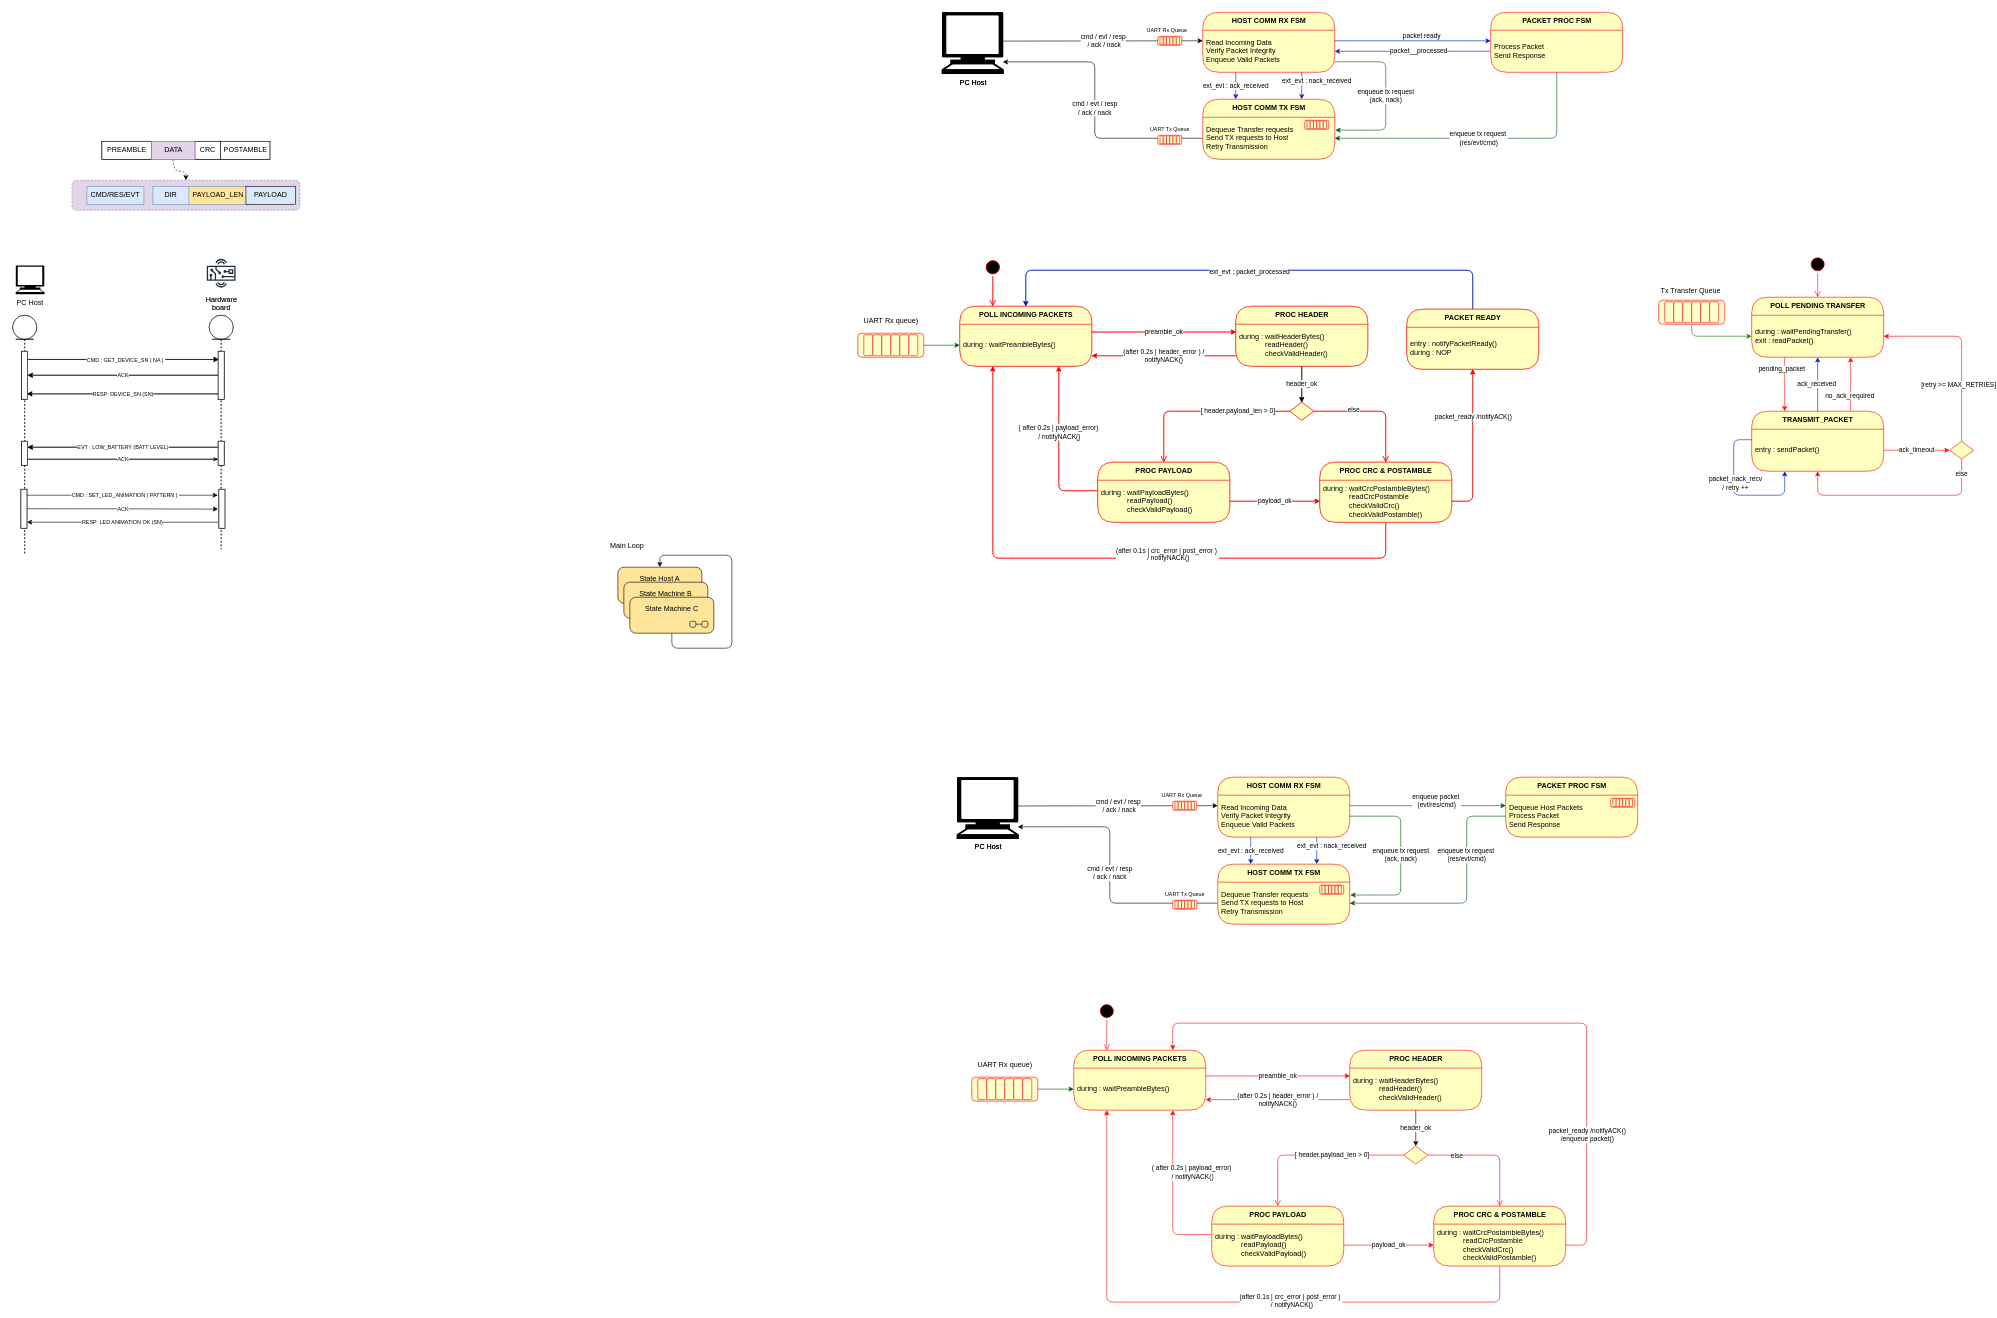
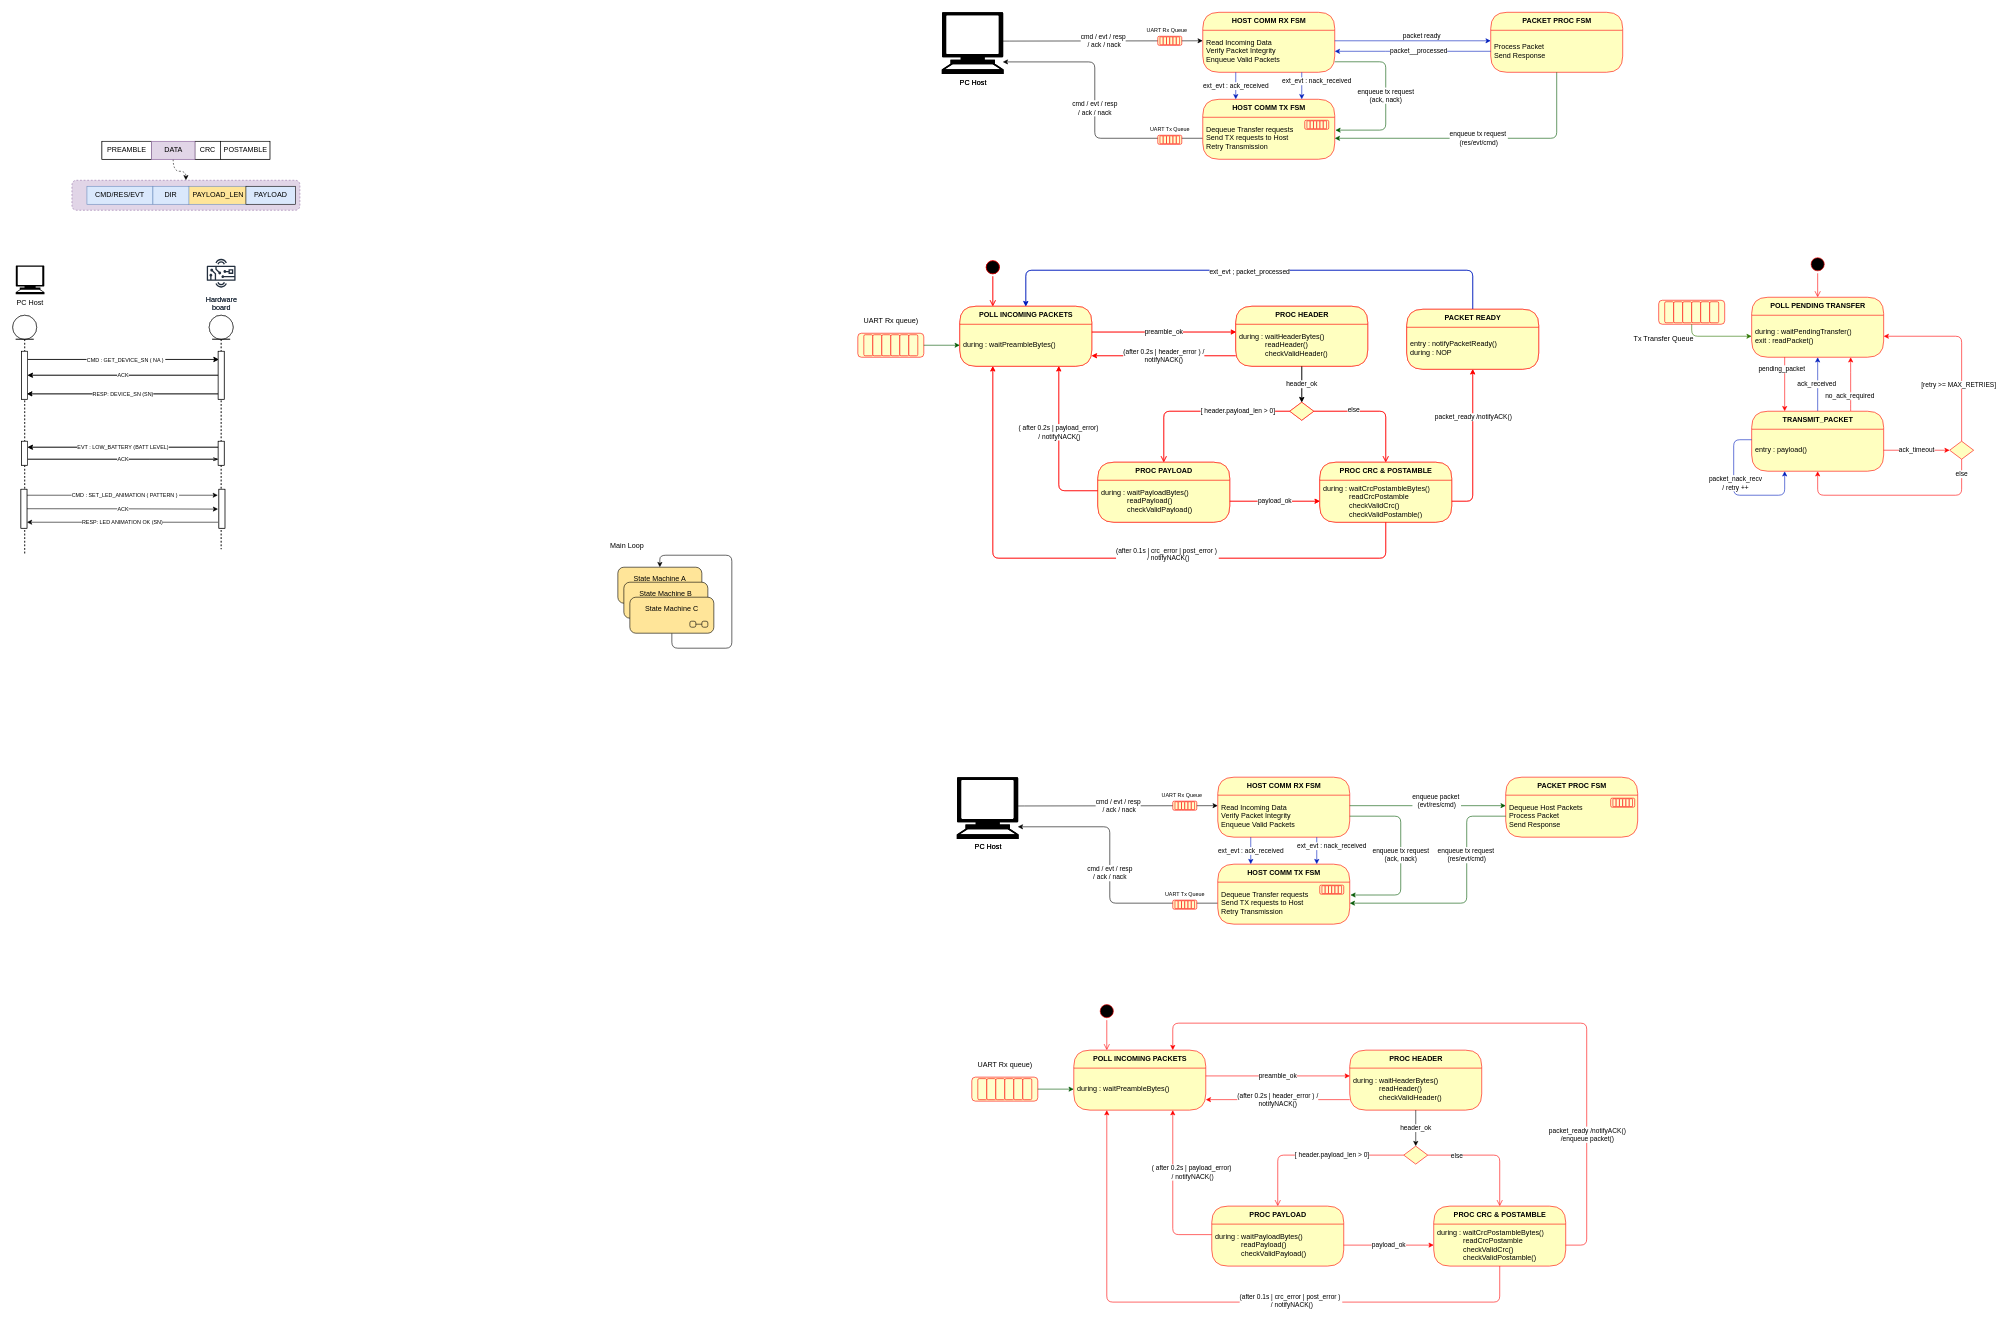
- <mxCell id="157" value="CMD/RES/EVT" style="rounded=0;whiteSpace=wrap;html=1;fillColor=#dae8fc;strokeColor=#6c8ebf;" parent="153" vertex="1"><mxGeometry x="144" y="310" width="95" height="30" as="geometry" /></mxCell>
+ <mxCell id="157" value="CMD/RES/EVT" style="rounded=0;whiteSpace=wrap;html=1;fillColor=#dae8fc;strokeColor=#6c8ebf;" parent="153" vertex="1"><mxGeometry x="144" y="310" width="110" height="30" as="geometry" /></mxCell>
- <mxCell id="43" value="Tx Transfer Queue" style="text;html=1;align=center;verticalAlign=middle;resizable=0;points=[];autosize=1;" parent="1" vertex="1"><mxGeometry x="2759" y="475" width="115" height="20" as="geometry" /></mxCell>
+ <mxCell id="43" value="Tx Transfer Queue" style="text;html=1;align=center;verticalAlign=middle;resizable=0;points=[];autosize=1;" parent="1" vertex="1"><mxGeometry x="2714" y="555" width="115" height="20" as="geometry" /></mxCell>
- <mxCell id="13" value="entry : sendPacket()" style="text;html=1;strokeColor=none;fillColor=none;align=left;verticalAlign=middle;spacingLeft=4;spacingRight=4;whiteSpace=wrap;overflow=hidden;rotatable=0;fontColor=#000000;" parent="12" vertex="1"><mxGeometry y="30" width="220" height="70" as="geometry" /></mxCell>
+ <mxCell id="13" value="entry : payload()" style="text;html=1;strokeColor=none;fillColor=none;align=left;verticalAlign=middle;spacingLeft=4;spacingRight=4;whiteSpace=wrap;overflow=hidden;rotatable=0;fontColor=#000000;" parent="12" vertex="1"><mxGeometry y="30" width="220" height="70" as="geometry" /></mxCell>
- <mxCell id="21" value="State Host A" style="shape=umlState;rounded=1;verticalAlign=top;spacingTop=5;umlStateSymbol=collapseState;absoluteArcSize=1;arcSize=10;fillColor=#FFE599;" parent="1" vertex="1"><mxGeometry x="1029" y="945" width="140" height="60" as="geometry" /></mxCell>
+ <mxCell id="21" value="State Machine A" style="shape=umlState;rounded=1;verticalAlign=top;spacingTop=5;umlStateSymbol=collapseState;absoluteArcSize=1;arcSize=10;fillColor=#FFE599;" parent="1" vertex="1"><mxGeometry x="1029" y="945" width="140" height="60" as="geometry" /></mxCell>
